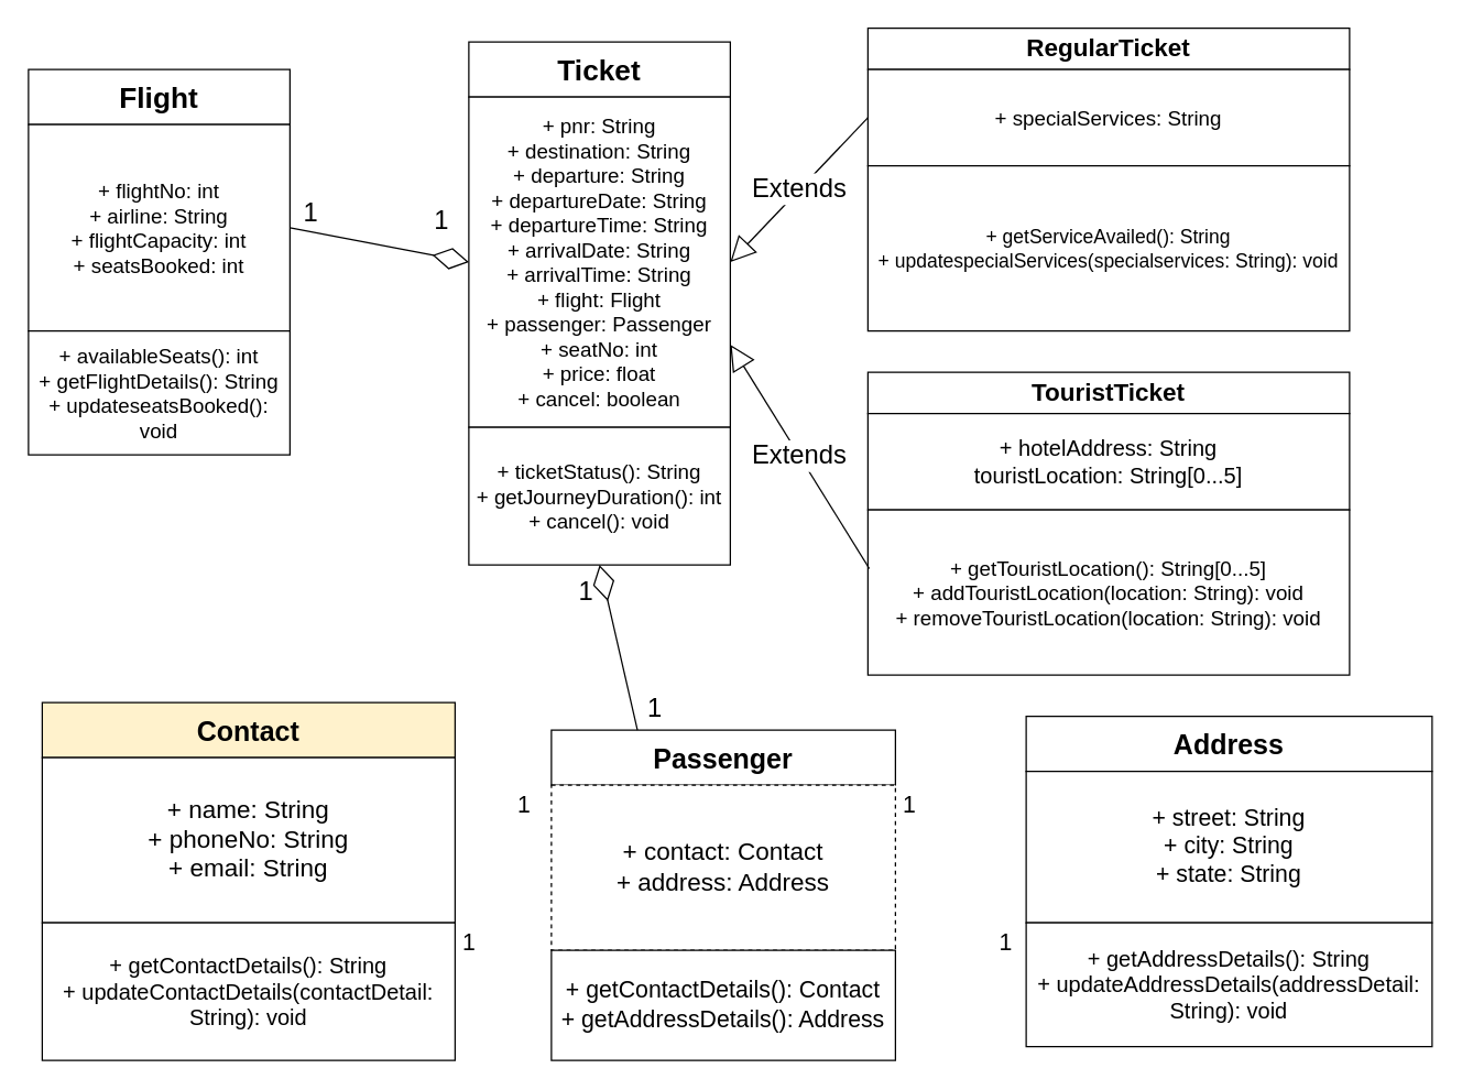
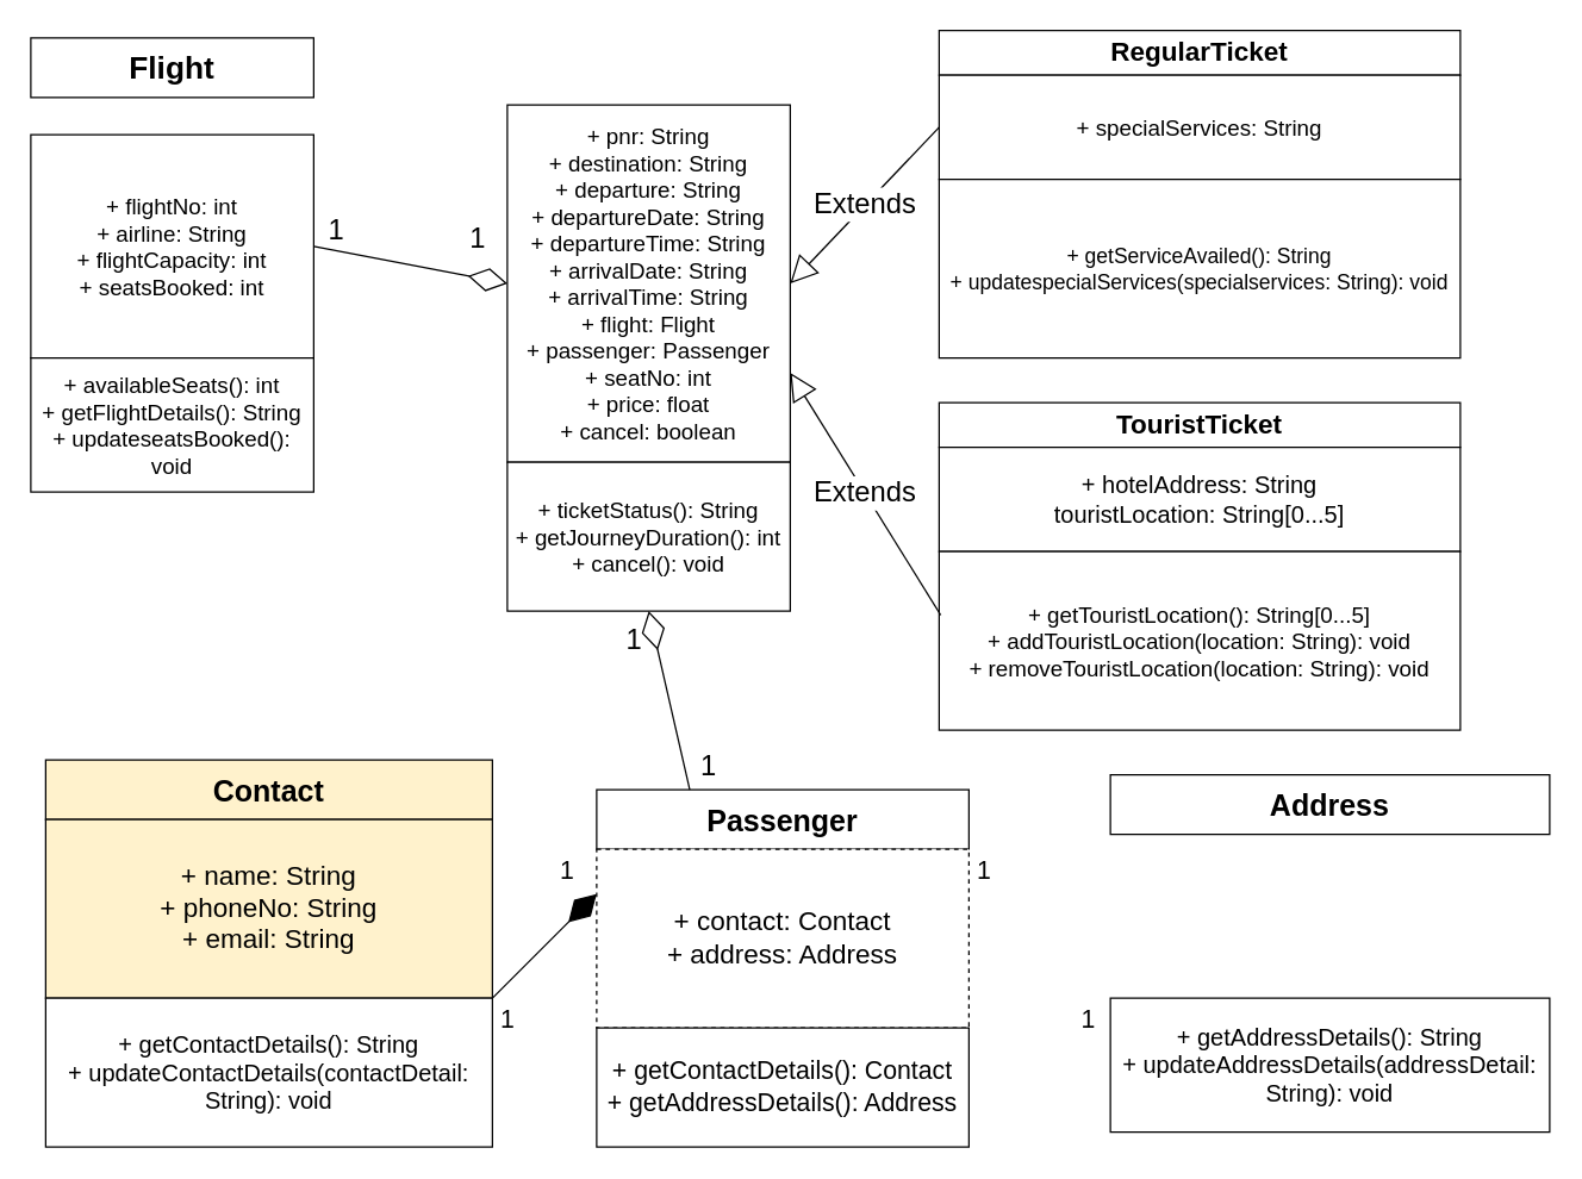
- <mxCell id="2" value="Ticket" style="rounded=0;whiteSpace=wrap;html=1;fontSize=21;fontStyle=1" parent="1" vertex="1"><mxGeometry x="340" y="30" width="190" height="40" as="geometry" /></mxCell>
- <mxCell id="4" value="Flight" style="rounded=0;whiteSpace=wrap;html=1;fontSize=21;fontStyle=1;labelBackgroundColor=default;" parent="1" vertex="1"><mxGeometry x="20" y="50" width="190" height="40" as="geometry" /></mxCell>
+ <mxCell id="4" value="Flight" style="rounded=0;whiteSpace=wrap;html=1;fontSize=21;fontStyle=1;labelBackgroundColor=default;" parent="1" vertex="1"><mxGeometry x="20" y="25" width="190" height="40" as="geometry" /></mxCell>
- <mxCell id="18" value="+ name: String&lt;br style=&quot;font-size: 18px;&quot;&gt;+ phoneNo: String&lt;br style=&quot;font-size: 18px;&quot;&gt;+ email: String" style="rounded=0;whiteSpace=wrap;html=1;fontSize=18;" parent="1" vertex="1"><mxGeometry x="30" y="550" width="300" height="120" as="geometry" /></mxCell>
+ <mxCell id="18" value="+ name: String&lt;br style=&quot;font-size: 18px;&quot;&gt;+ phoneNo: String&lt;br style=&quot;font-size: 18px;&quot;&gt;+ email: String" style="rounded=0;whiteSpace=wrap;html=1;fontSize=18;fillColor=#fff2cc;" parent="1" vertex="1"><mxGeometry x="30" y="550" width="300" height="120" as="geometry" /></mxCell>
- <mxCell id="21" value="+ street: String&lt;br style=&quot;font-size: 17px;&quot;&gt;+ city: String&lt;br style=&quot;font-size: 17px;&quot;&gt;+ state: String" style="rounded=0;whiteSpace=wrap;html=1;fontSize=17;" parent="1" vertex="1"><mxGeometry x="745" y="560" width="295" height="110" as="geometry" /></mxCell>
+ <mxCell id="23" value="" style="endArrow=diamondThin;endFill=1;endSize=24;html=1;rounded=0;fontSize=16;strokeColor=default;exitX=1;exitY=1;exitDx=0;exitDy=0;entryX=0;entryY=0.25;entryDx=0;entryDy=0;" parent="1" source="18" target="15" edge="1"><mxGeometry width="160" relative="1" as="geometry"><mxPoint x="340" y="650" as="sourcePoint" /><mxPoint x="500" y="650" as="targetPoint" /></mxGeometry></mxCell>
